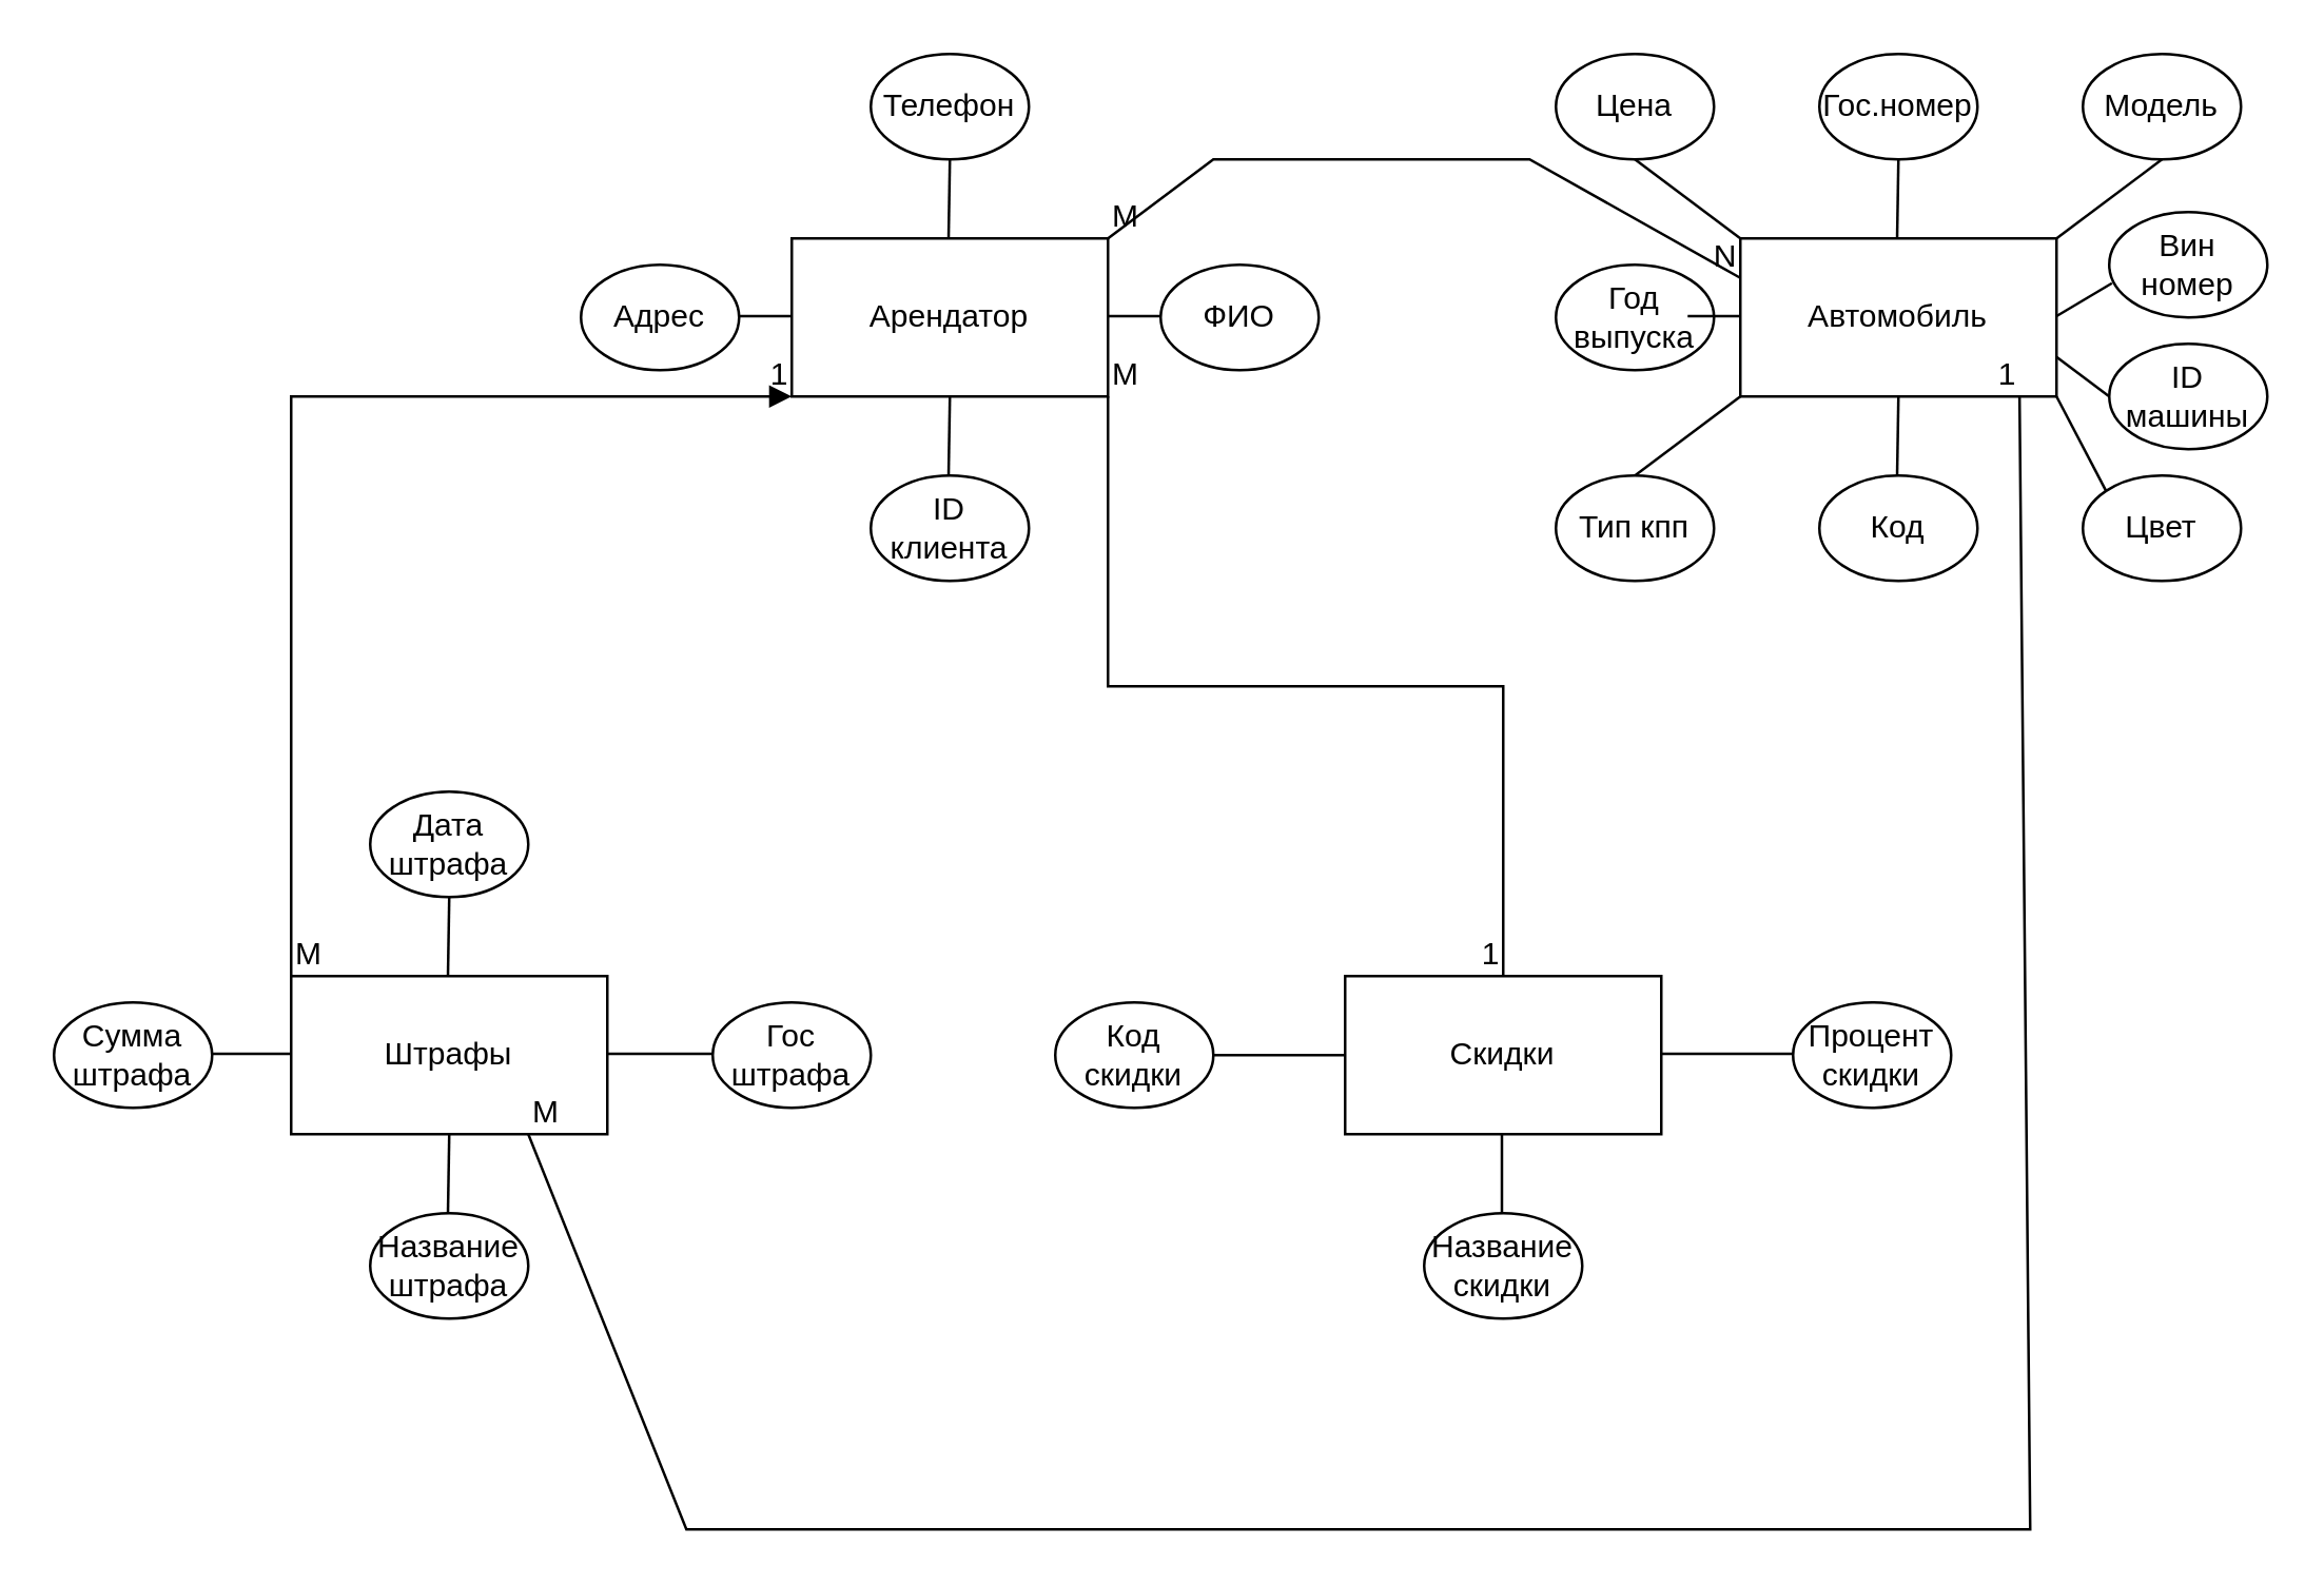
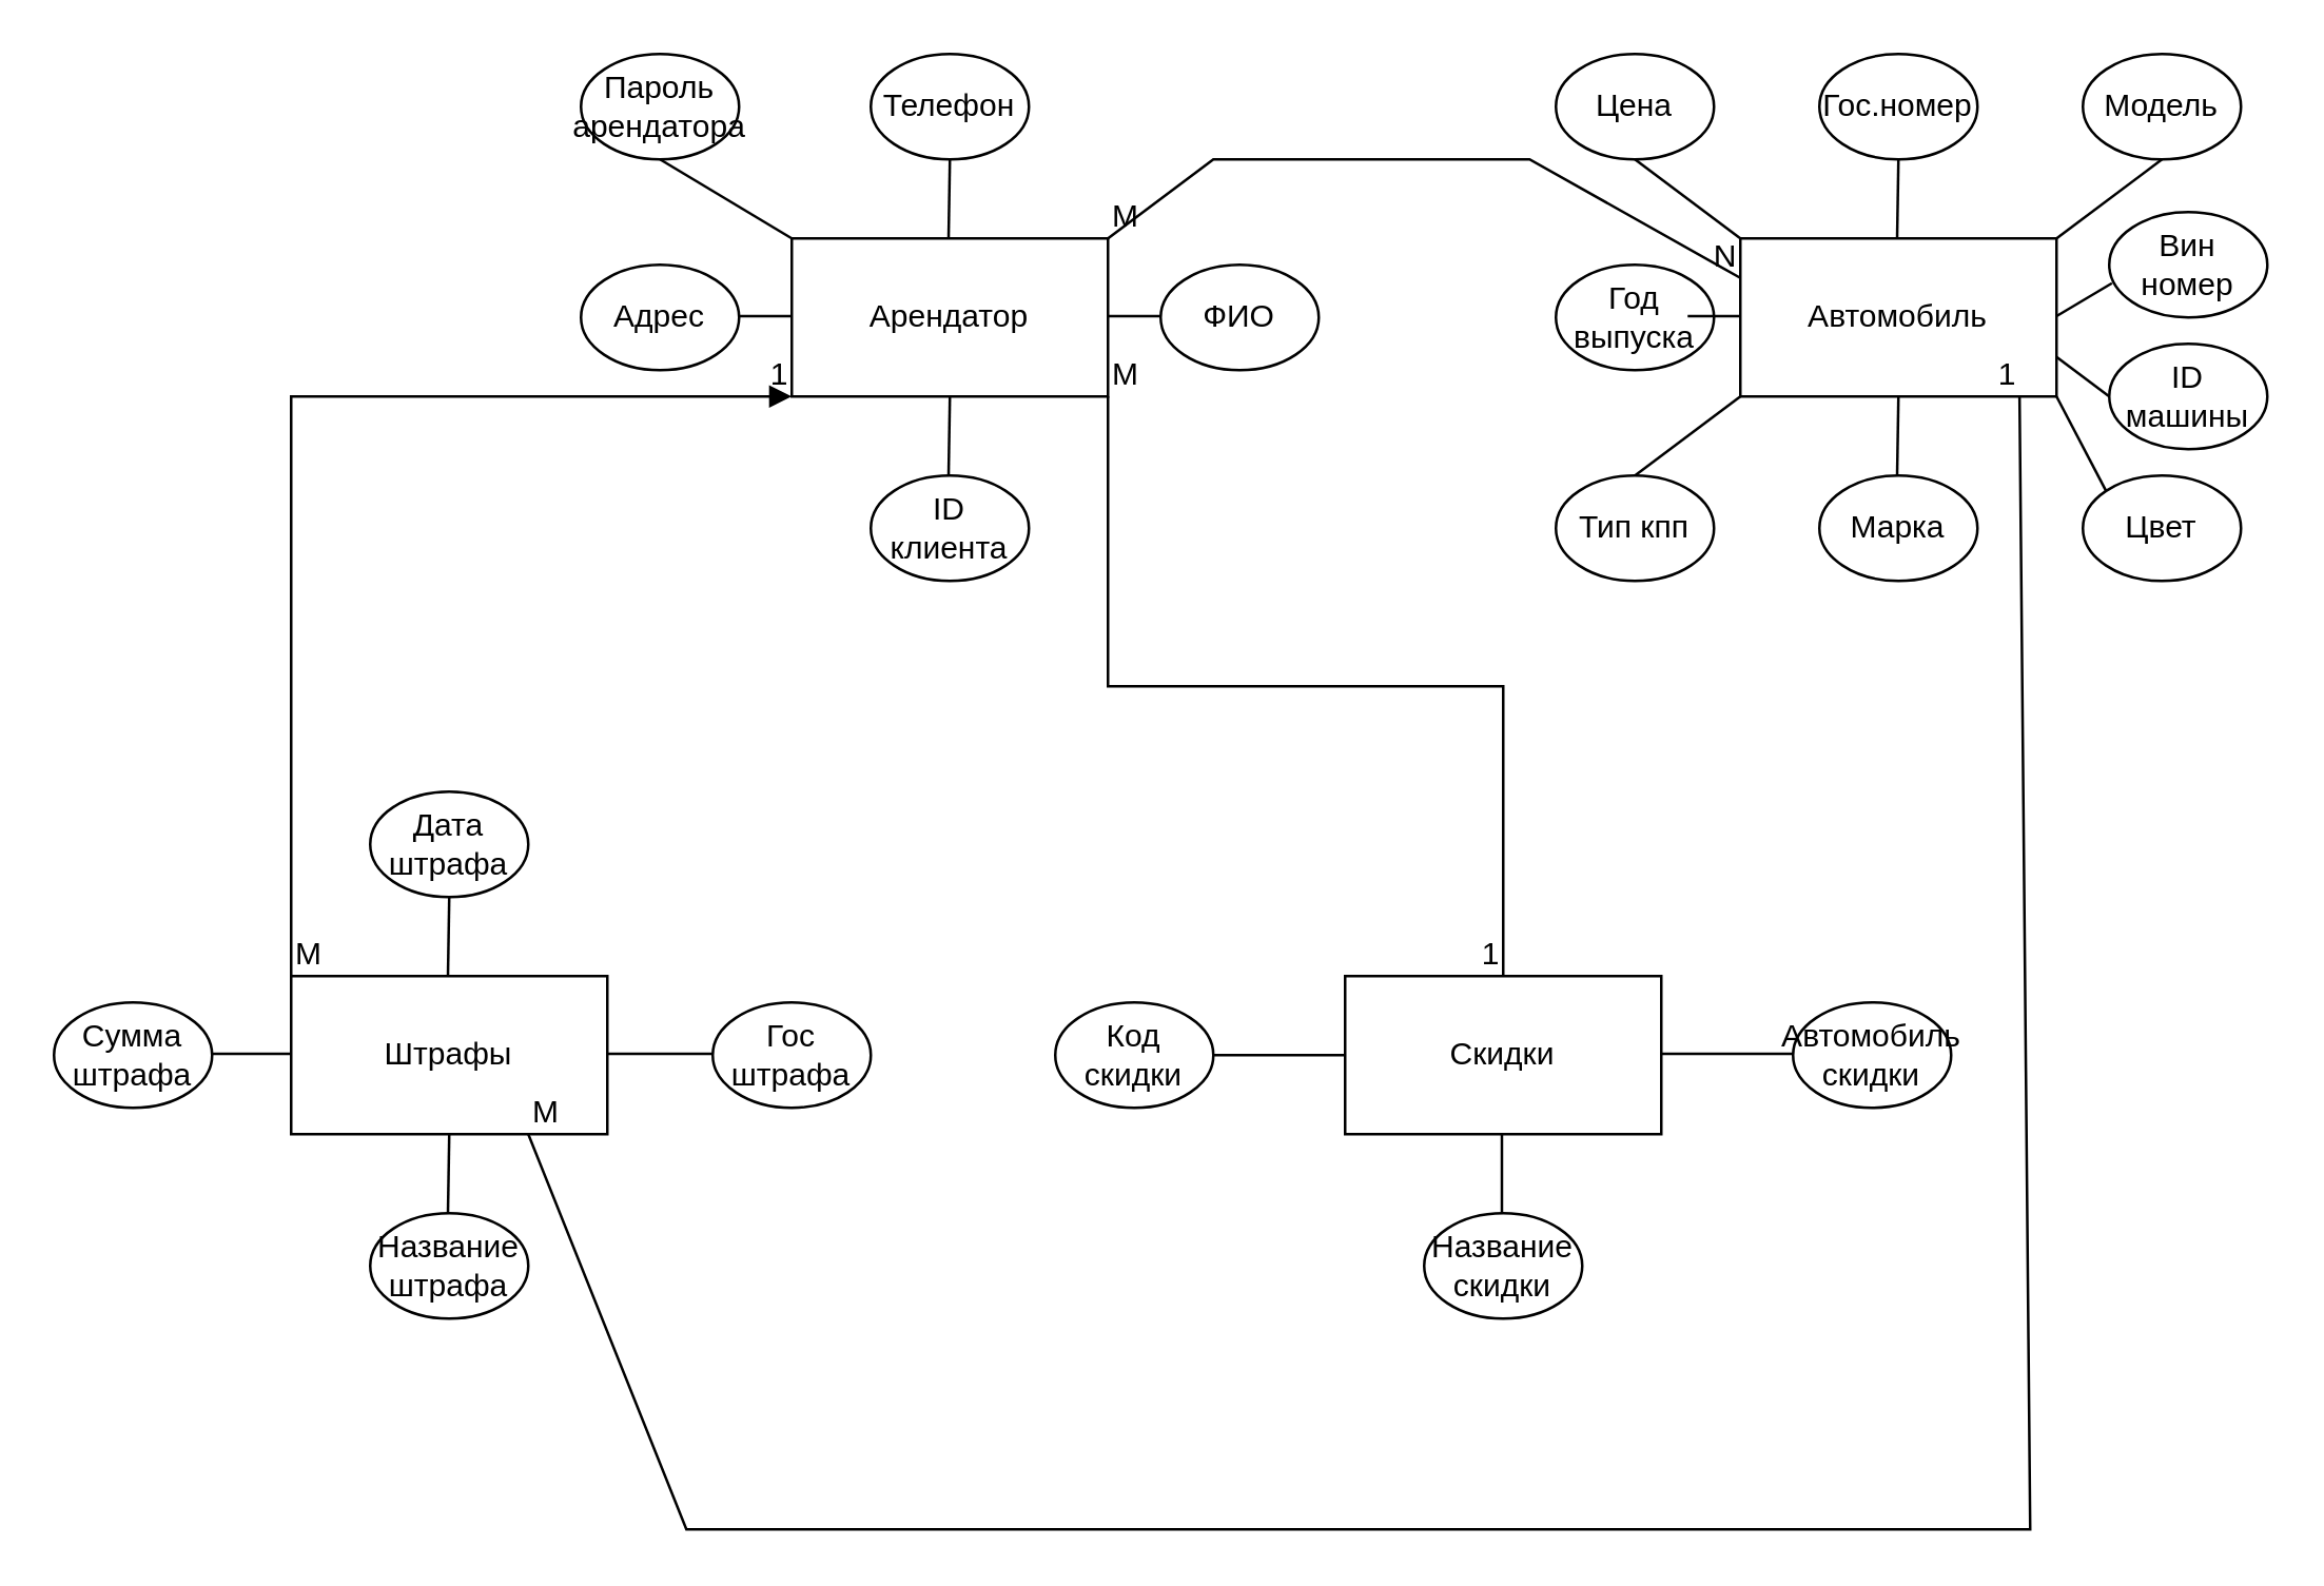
+ <mxCell id="56" value="Пароль арендатора" style="ellipse;whiteSpace=wrap;html=1;" vertex="1" parent="1"><mxGeometry x="220" y="20" width="60" height="40" as="geometry" /></mxCell>
+ <mxCell id="57" value="" style="endArrow=none;html=1;rounded=0;entryX=0;entryY=0;entryDx=0;entryDy=0;exitX=0.5;exitY=1;exitDx=0;exitDy=0;" edge="1" parent="1" source="56" target="3"><mxGeometry relative="1" as="geometry"><mxPoint x="50" y="90" as="sourcePoint" /><mxPoint x="210" y="90" as="targetPoint" /></mxGeometry></mxCell>
- <mxCell id="6" value="Код" style="ellipse;whiteSpace=wrap;html=1;" vertex="1" parent="1"><mxGeometry x="690" y="180" width="60" height="40" as="geometry" /></mxCell>
+ <mxCell id="6" value="Марка" style="ellipse;whiteSpace=wrap;html=1;" vertex="1" parent="1"><mxGeometry x="690" y="180" width="60" height="40" as="geometry" /></mxCell>
- <mxCell id="23" value="Процент&lt;div&gt;скидки&lt;/div&gt;" style="ellipse;whiteSpace=wrap;html=1;" vertex="1" parent="1"><mxGeometry x="680" y="380" width="60" height="40" as="geometry" /></mxCell>
+ <mxCell id="23" value="Автомобиль&lt;div&gt;скидки&lt;/div&gt;" style="ellipse;whiteSpace=wrap;html=1;" vertex="1" parent="1"><mxGeometry x="680" y="380" width="60" height="40" as="geometry" /></mxCell>
